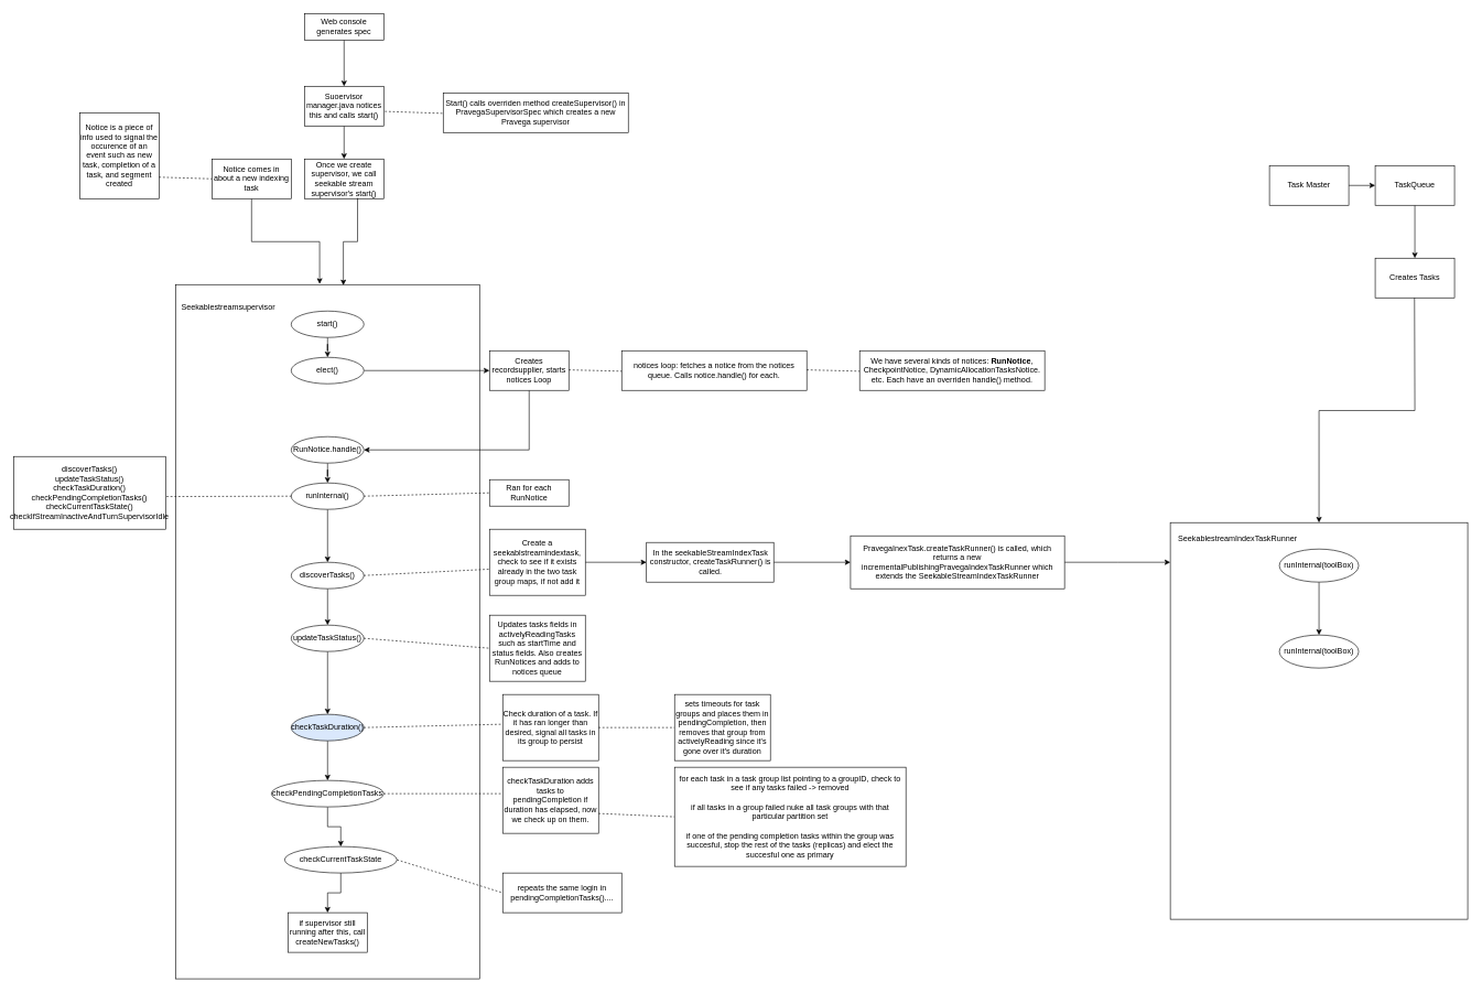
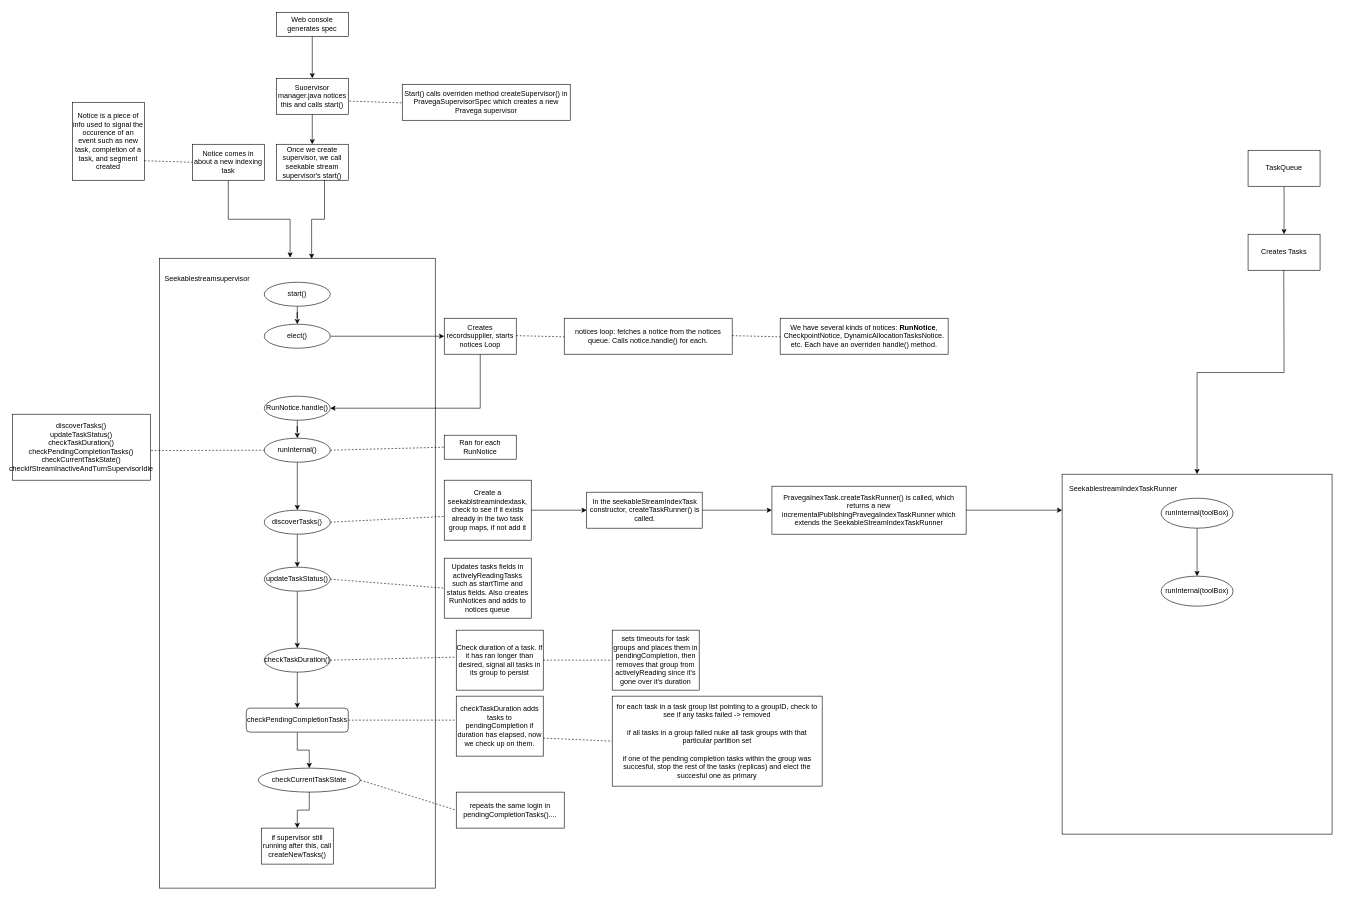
- <mxCell id="70" value="Task Master" style="rounded=0;whiteSpace=wrap;html=1;" vertex="1" parent="1"><mxGeometry x="1920" y="250" width="120" height="60" as="geometry" /></mxCell>
- <mxCell id="69" value="" style="edgeStyle=orthogonalEdgeStyle;rounded=0;orthogonalLoop=1;jettySize=auto;html=1;" edge="1" parent="1" source="70" target="72"><mxGeometry relative="1" as="geometry" /></mxCell>
- <mxCell id="44" value="checkTaskDuration()" style="ellipse;whiteSpace=wrap;html=1;fillColor=#dae8fc;" parent="1" vertex="1"><mxGeometry x="440" y="1080" width="110" height="40" as="geometry" /></mxCell>
+ <mxCell id="44" value="checkTaskDuration()" style="ellipse;whiteSpace=wrap;html=1;" parent="1" vertex="1"><mxGeometry x="440" y="1080" width="110" height="40" as="geometry" /></mxCell>
- <mxCell id="46" value="checkPendingCompletionTasks" style="ellipse;whiteSpace=wrap;html=1;" parent="1" vertex="1"><mxGeometry x="410" y="1180" width="170" height="40" as="geometry" /></mxCell>
+ <mxCell id="46" value="checkPendingCompletionTasks" style="whiteSpace=wrap;html=1;rounded=1;" parent="1" vertex="1"><mxGeometry x="410" y="1180" width="170" height="40" as="geometry" /></mxCell>
